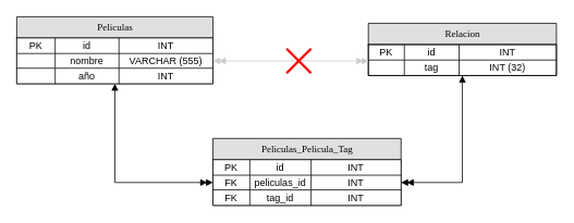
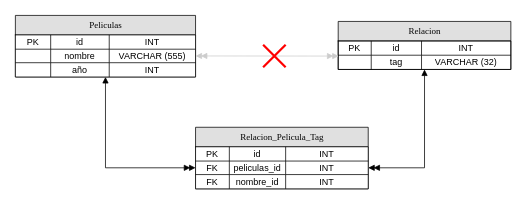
- <mxCell id="39" value="INT (32)" style="shape=partialRectangle;html=1;whiteSpace=wrap;connectable=0;strokeColor=inherit;overflow=hidden;fillColor=none;top=0;left=0;bottom=0;right=0;pointerEvents=1;fontSize=12;align=center;verticalAlign=middle;fontFamily=Helvetica;fontColor=default;" vertex="1" parent="36"><mxGeometry x="111" width="119" height="19" as="geometry"><mxRectangle width="119" height="19" as="alternateBounds" /></mxGeometry></mxCell>
+ <mxCell id="39" value="VARCHAR (32)" style="shape=partialRectangle;html=1;whiteSpace=wrap;connectable=0;strokeColor=inherit;overflow=hidden;fillColor=none;top=0;left=0;bottom=0;right=0;pointerEvents=1;fontSize=12;align=center;verticalAlign=middle;fontFamily=Helvetica;fontColor=default;" vertex="1" parent="36"><mxGeometry x="111" width="119" height="19" as="geometry"><mxRectangle width="119" height="19" as="alternateBounds" /></mxGeometry></mxCell>
- <mxCell id="16" value="Peliculas_Pelicula_Tag" style="swimlane;html=1;fontStyle=0;childLayout=stackLayout;horizontal=1;startSize=26;fillColor=#e0e0e0;horizontalStack=0;resizeParent=1;resizeLast=0;collapsible=1;marginBottom=0;swimlaneFillColor=#ffffff;align=center;rounded=1;shadow=0;comic=0;labelBackgroundColor=none;strokeWidth=1;fontFamily=Verdana;fontSize=12;arcSize=0;" parent="1" vertex="1"><mxGeometry x="260" y="169" width="230" height="82" as="geometry" /></mxCell>
+ <mxCell id="16" value="Relacion_Pelicula_Tag" style="swimlane;html=1;fontStyle=0;childLayout=stackLayout;horizontal=1;startSize=26;fillColor=#e0e0e0;horizontalStack=0;resizeParent=1;resizeLast=0;collapsible=1;marginBottom=0;swimlaneFillColor=#ffffff;align=center;rounded=1;shadow=0;comic=0;labelBackgroundColor=none;strokeWidth=1;fontFamily=Verdana;fontSize=12;arcSize=0;" parent="1" vertex="1"><mxGeometry x="260" y="169" width="230" height="82" as="geometry" /></mxCell>
- <mxCell id="28" value="tag_id" style="shape=partialRectangle;html=1;whiteSpace=wrap;connectable=0;strokeColor=inherit;overflow=hidden;fillColor=none;top=0;left=0;bottom=0;right=0;pointerEvents=1;" vertex="1" parent="26"><mxGeometry x="45" width="75" height="19" as="geometry"><mxRectangle width="75" height="19" as="alternateBounds" /></mxGeometry></mxCell>
+ <mxCell id="28" value="nombre_id" style="shape=partialRectangle;html=1;whiteSpace=wrap;connectable=0;strokeColor=inherit;overflow=hidden;fillColor=none;top=0;left=0;bottom=0;right=0;pointerEvents=1;" vertex="1" parent="26"><mxGeometry x="45" width="75" height="19" as="geometry"><mxRectangle width="75" height="19" as="alternateBounds" /></mxGeometry></mxCell>
